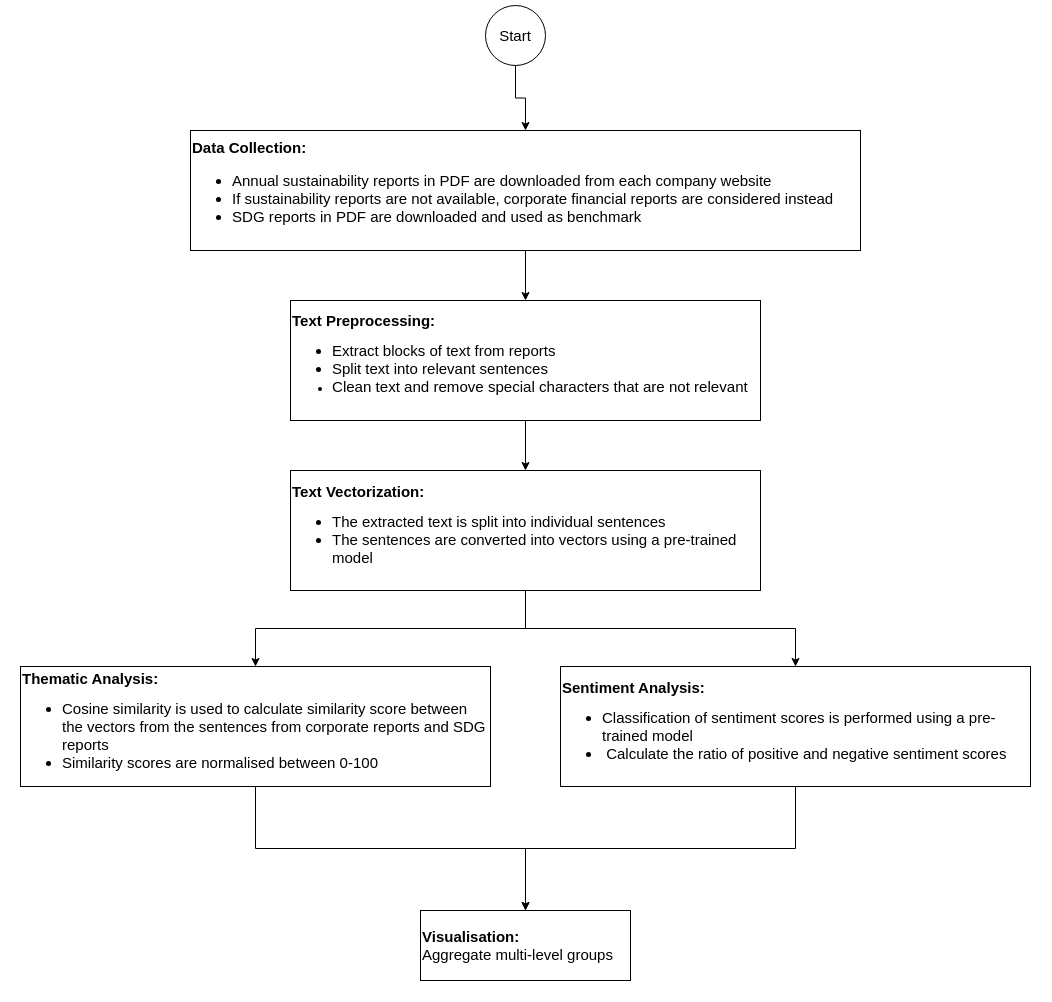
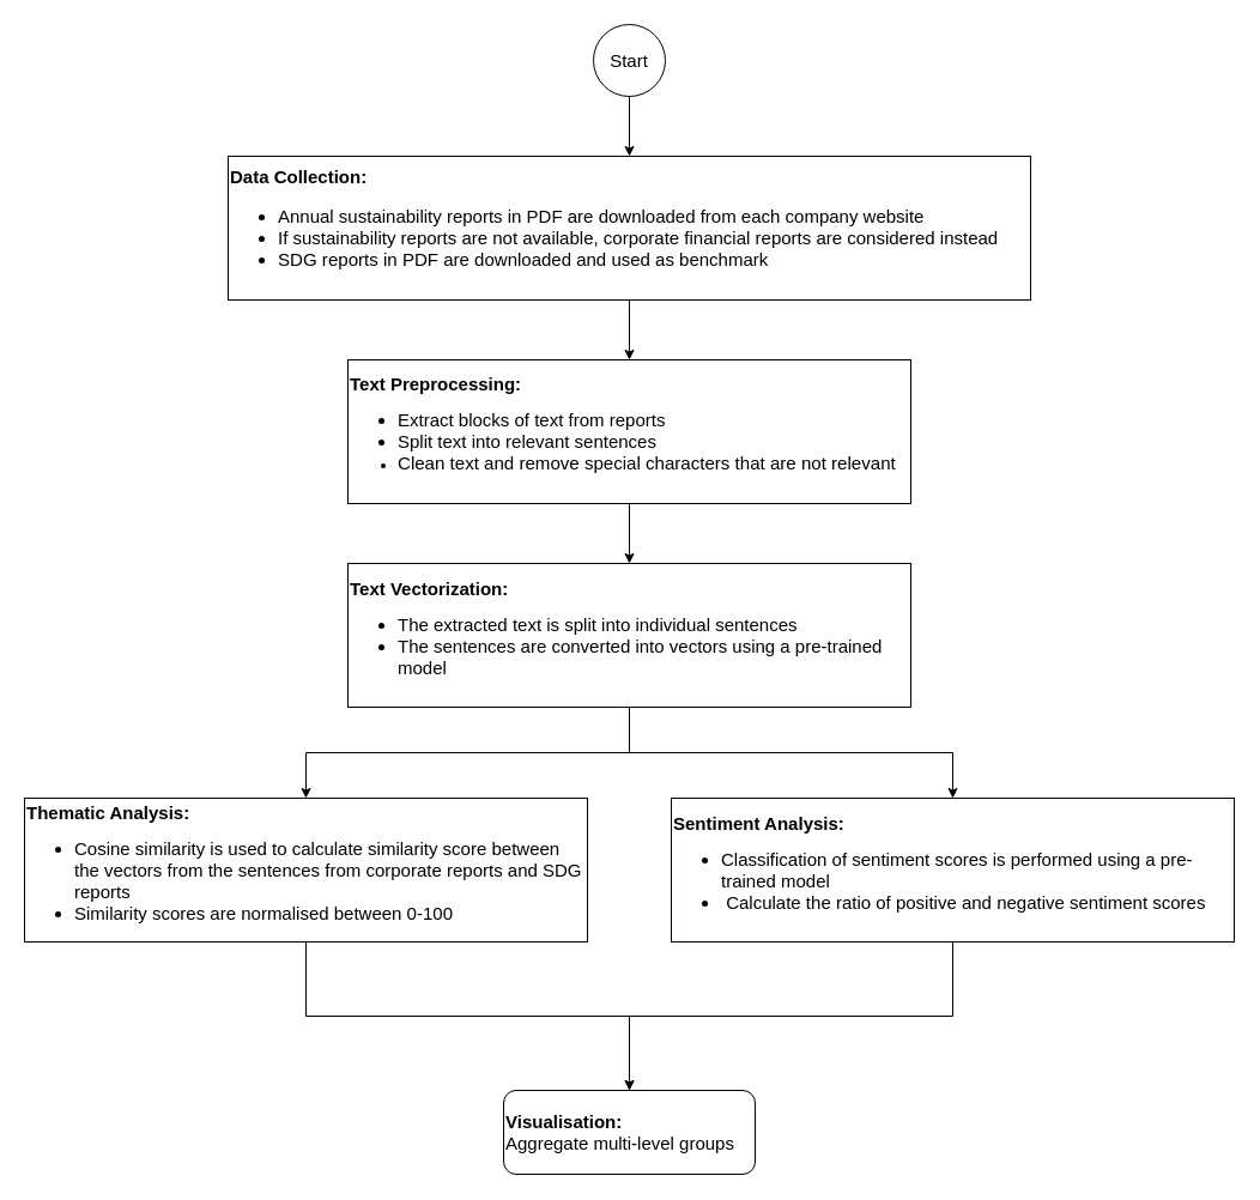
- <mxCell id="2" value="&lt;font style=&quot;font-size: 15px;&quot;&gt;Start&lt;/font&gt;" style="strokeWidth=1;html=1;shape=mxgraph.flowchart.start_2;whiteSpace=wrap;fontSize=15;" parent="1" vertex="1"><mxGeometry x="485" y="5" width="60" height="60" as="geometry" /></mxCell>
+ <mxCell id="2" value="&lt;font style=&quot;font-size: 15px;&quot;&gt;Start&lt;/font&gt;" style="strokeWidth=1;html=1;shape=mxgraph.flowchart.start_2;whiteSpace=wrap;fontSize=15;" parent="1" vertex="1"><mxGeometry x="495" y="20" width="60" height="60" as="geometry" /></mxCell>
- <mxCell id="14" value="&lt;font style=&quot;font-size: 15px;&quot;&gt;&lt;b&gt;Visualisation:&lt;/b&gt;&lt;/font&gt;&lt;div&gt;&lt;span style=&quot;font-size: 15px; background-color: initial;&quot;&gt;Aggregate multi-level groups&lt;/span&gt;&lt;/div&gt;" style="rounded=0;whiteSpace=wrap;html=1;align=left;" vertex="1" parent="1"><mxGeometry x="420" y="910" width="210" height="70" as="geometry" /></mxCell>
+ <mxCell id="14" value="&lt;font style=&quot;font-size: 15px;&quot;&gt;&lt;b&gt;Visualisation:&lt;/b&gt;&lt;/font&gt;&lt;div&gt;&lt;span style=&quot;font-size: 15px; background-color: initial;&quot;&gt;Aggregate multi-level groups&lt;/span&gt;&lt;/div&gt;" style="whiteSpace=wrap;html=1;align=left;rounded=1;" vertex="1" parent="1"><mxGeometry x="420" y="910" width="210" height="70" as="geometry" /></mxCell>
